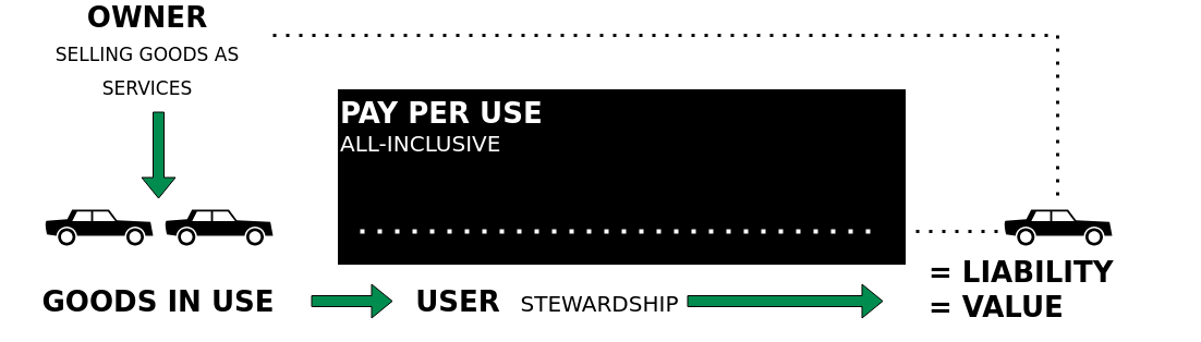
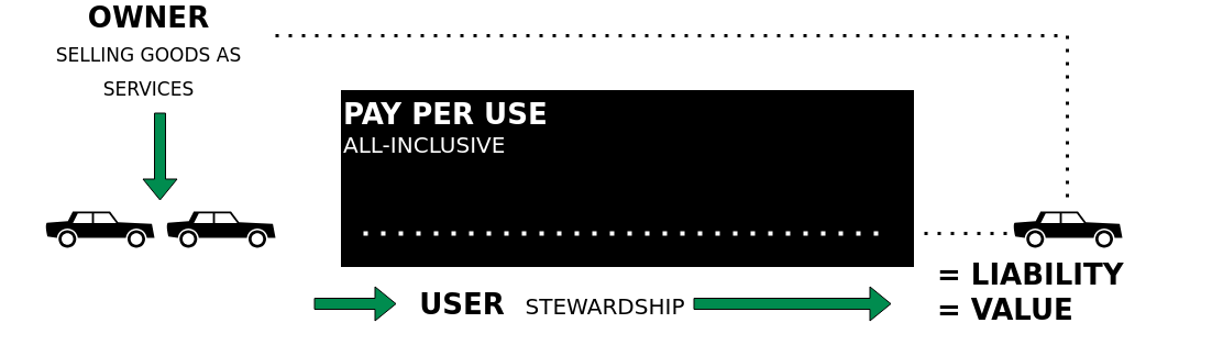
- <mxCell id="9" value="&lt;b&gt;GOODS IN USE&lt;/b&gt;" style="text;html=1;strokeColor=none;fillColor=none;align=center;verticalAlign=middle;whiteSpace=wrap;rounded=0;fontFamily=Dejavu Sans;fontSize=26;fontColor=#000000;" vertex="1" parent="1"><mxGeometry x="30" y="250" width="230" height="30" as="geometry" /></mxCell>
